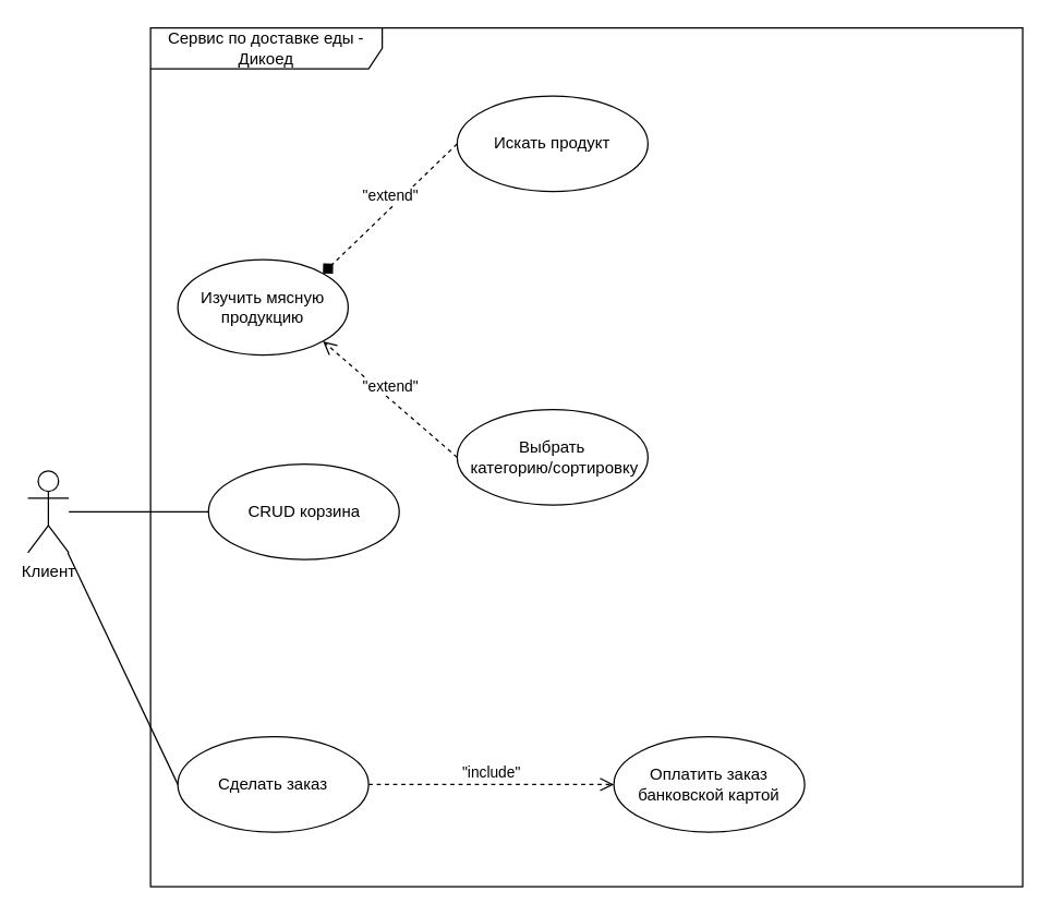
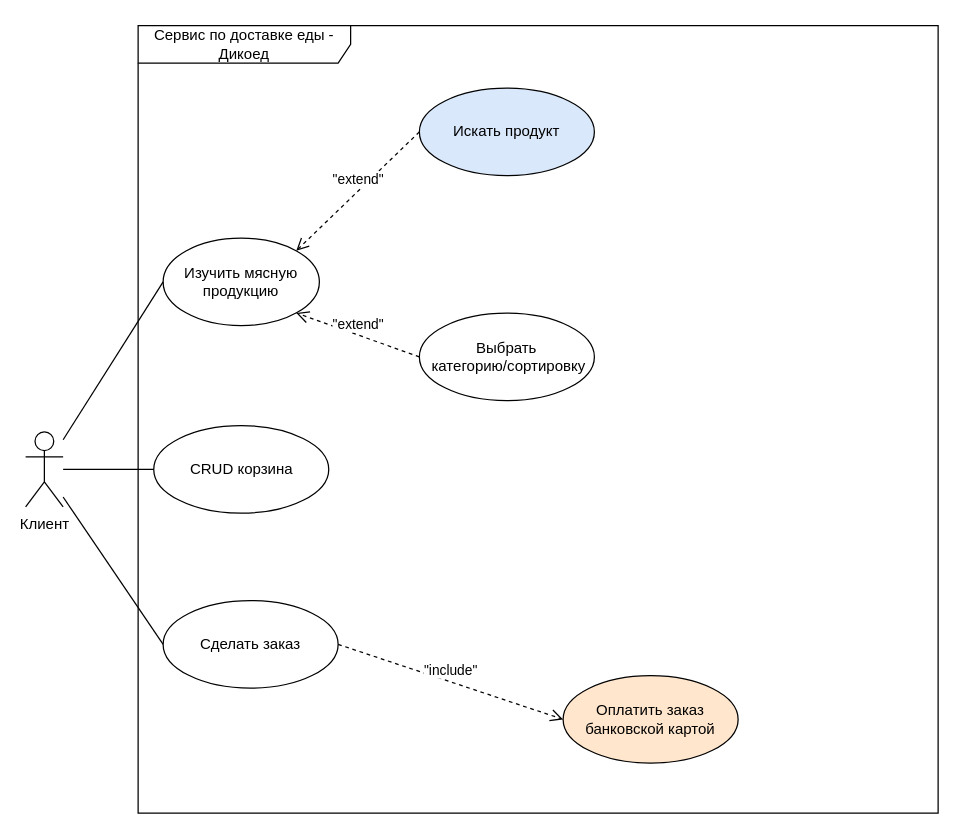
- <mxCell id="7" value="Искать продукт" style="ellipse;whiteSpace=wrap;html=1;" parent="1" vertex="1"><mxGeometry x="335" y="70" width="140" height="70" as="geometry" /></mxCell>
+ <mxCell id="7" value="Искать продукт" style="ellipse;whiteSpace=wrap;html=1;fillColor=#dae8fc;" parent="1" vertex="1"><mxGeometry x="335" y="70" width="140" height="70" as="geometry" /></mxCell>
- <mxCell id="8" value="&quot;extend&quot;" style="html=1;verticalAlign=bottom;endArrow=diamond;dashed=1;endSize=8;curved=0;rounded=0;entryX=1;entryY=0;entryDx=0;entryDy=0;exitX=0;exitY=0.5;exitDx=0;exitDy=0;" parent="1" source="7" target="3" edge="1"><mxGeometry relative="1" as="geometry"><mxPoint x="382.5" y="224.5" as="sourcePoint" /><mxPoint x="307.5" y="224.5" as="targetPoint" /></mxGeometry></mxCell>
+ <mxCell id="8" value="&quot;extend&quot;" style="html=1;verticalAlign=bottom;endArrow=open;dashed=1;endSize=8;curved=0;rounded=0;entryX=1;entryY=0;entryDx=0;entryDy=0;exitX=0;exitY=0.5;exitDx=0;exitDy=0;" parent="1" source="7" target="3" edge="1"><mxGeometry relative="1" as="geometry"><mxPoint x="382.5" y="224.5" as="sourcePoint" /><mxPoint x="307.5" y="224.5" as="targetPoint" /></mxGeometry></mxCell>
+ <mxCell id="13" value="" style="endArrow=none;html=1;rounded=0;entryX=0;entryY=0.5;entryDx=0;entryDy=0;" parent="1" source="12" target="3" edge="1"><mxGeometry width="50" height="50" relative="1" as="geometry"><mxPoint x="160" y="440" as="sourcePoint" /><mxPoint x="210" y="390" as="targetPoint" /></mxGeometry></mxCell>
- <mxCell id="9" value="Выбрать&lt;div&gt;&amp;nbsp;категорию/сортировку&lt;/div&gt;" style="ellipse;whiteSpace=wrap;html=1;" parent="1" vertex="1"><mxGeometry x="335" y="300" width="140" height="70" as="geometry" /></mxCell>
+ <mxCell id="9" value="Выбрать&lt;div&gt;&amp;nbsp;категорию/сортировку&lt;/div&gt;" style="ellipse;whiteSpace=wrap;html=1;" parent="1" vertex="1"><mxGeometry x="335" y="250" width="140" height="70" as="geometry" /></mxCell>
- <mxCell id="11" value="CRUD корзина" style="ellipse;whiteSpace=wrap;html=1;" parent="1" vertex="1"><mxGeometry x="152.5" y="340" width="140" height="70" as="geometry" /></mxCell>
+ <mxCell id="11" value="CRUD корзина" style="ellipse;whiteSpace=wrap;html=1;" parent="1" vertex="1"><mxGeometry x="122.5" y="340" width="140" height="70" as="geometry" /></mxCell>
- <mxCell id="4" value="Сделать заказ" style="ellipse;whiteSpace=wrap;html=1;" parent="1" vertex="1"><mxGeometry x="130" y="540" width="140" height="70" as="geometry" /></mxCell>
+ <mxCell id="4" value="Сделать заказ" style="ellipse;whiteSpace=wrap;html=1;" parent="1" vertex="1"><mxGeometry x="130" y="480" width="140" height="70" as="geometry" /></mxCell>
- <mxCell id="5" value="&lt;span style=&quot;font-style: normal;&quot;&gt;Оплатить заказ&lt;br&gt;банковской картой&lt;/span&gt;" style="ellipse;whiteSpace=wrap;html=1;fontStyle=2" parent="1" vertex="1"><mxGeometry x="450" y="540" width="140" height="70" as="geometry" /></mxCell>
+ <mxCell id="5" value="&lt;span style=&quot;font-style: normal;&quot;&gt;Оплатить заказ&lt;br&gt;банковской картой&lt;/span&gt;" style="ellipse;whiteSpace=wrap;html=1;fontStyle=2;fillColor=#ffe6cc;" parent="1" vertex="1"><mxGeometry x="450" y="540" width="140" height="70" as="geometry" /></mxCell>
